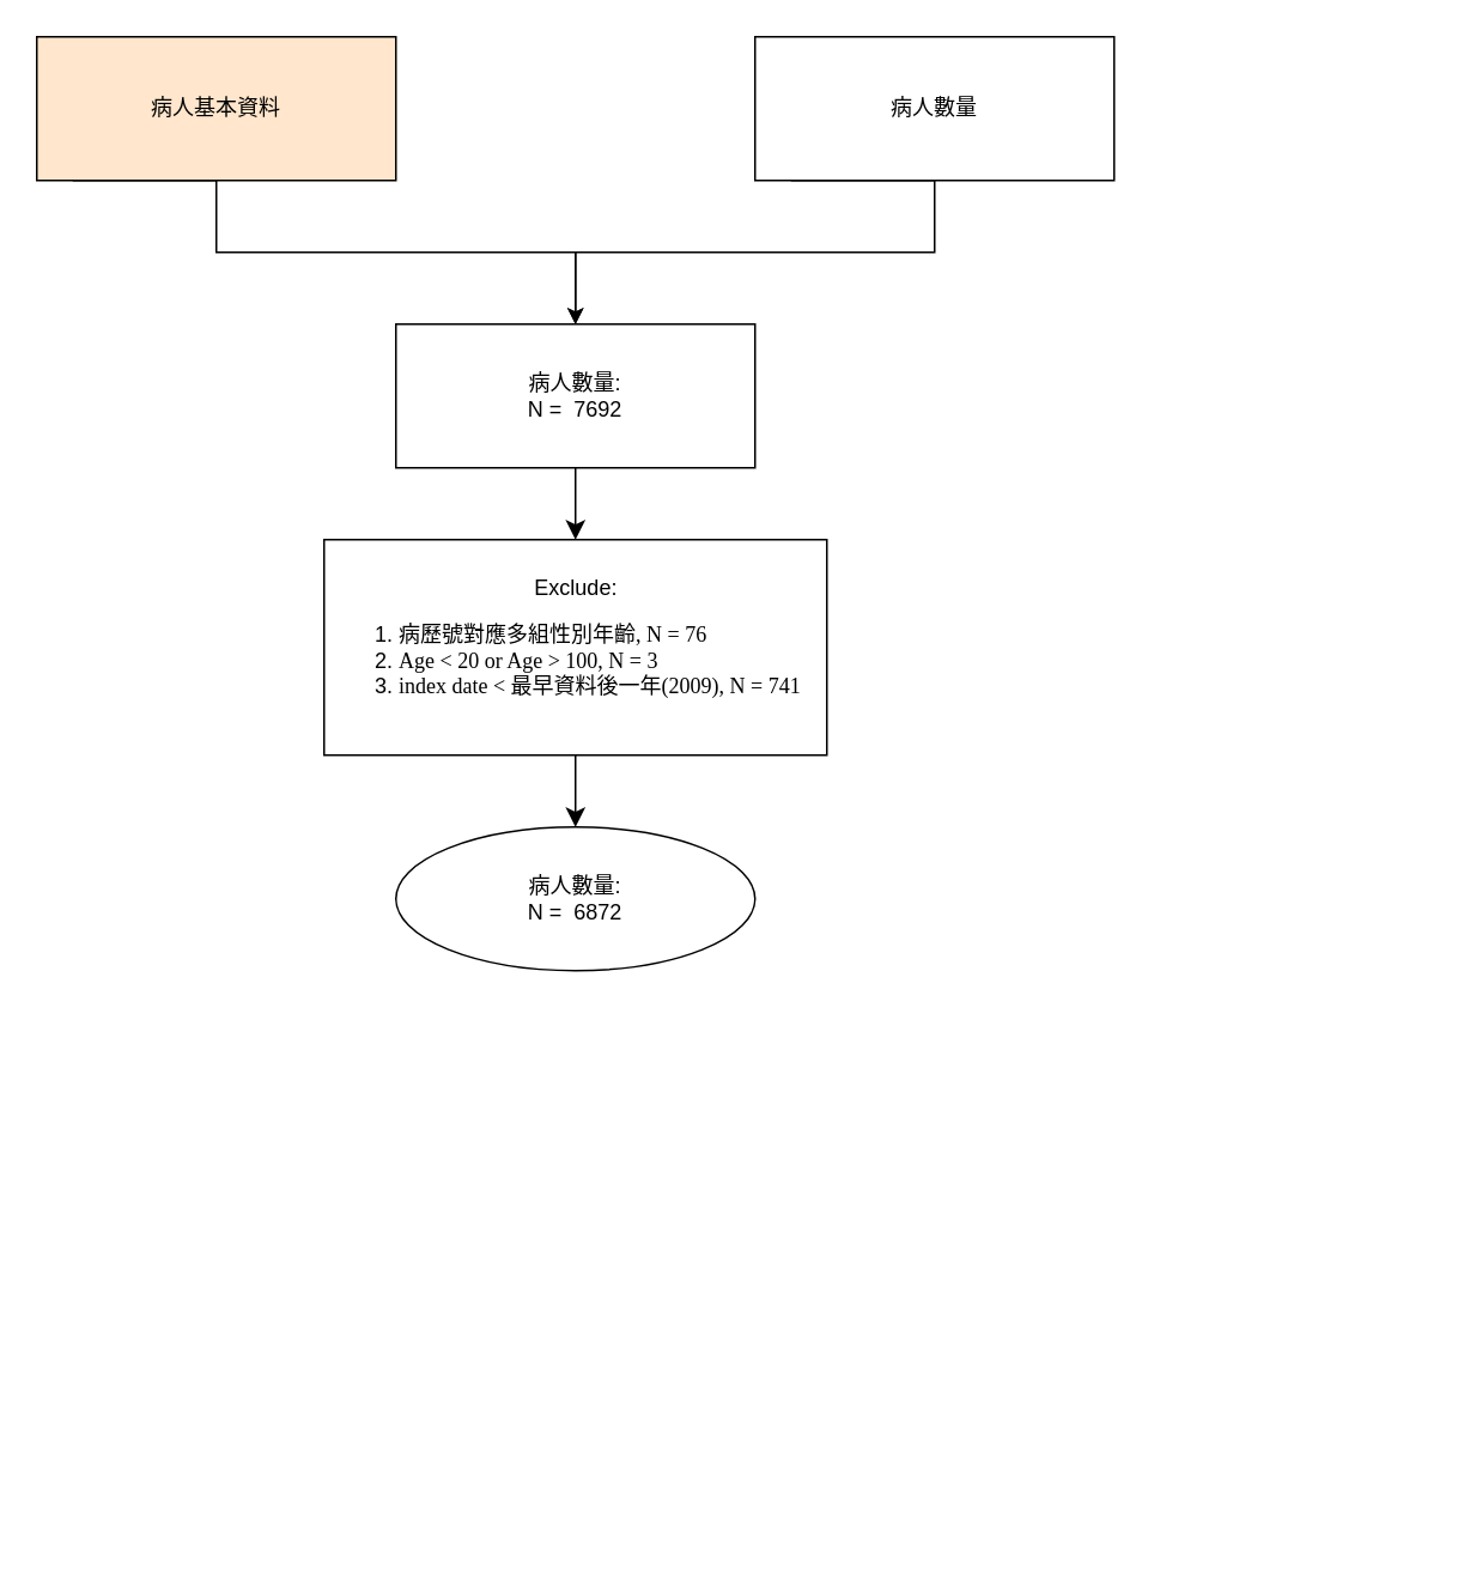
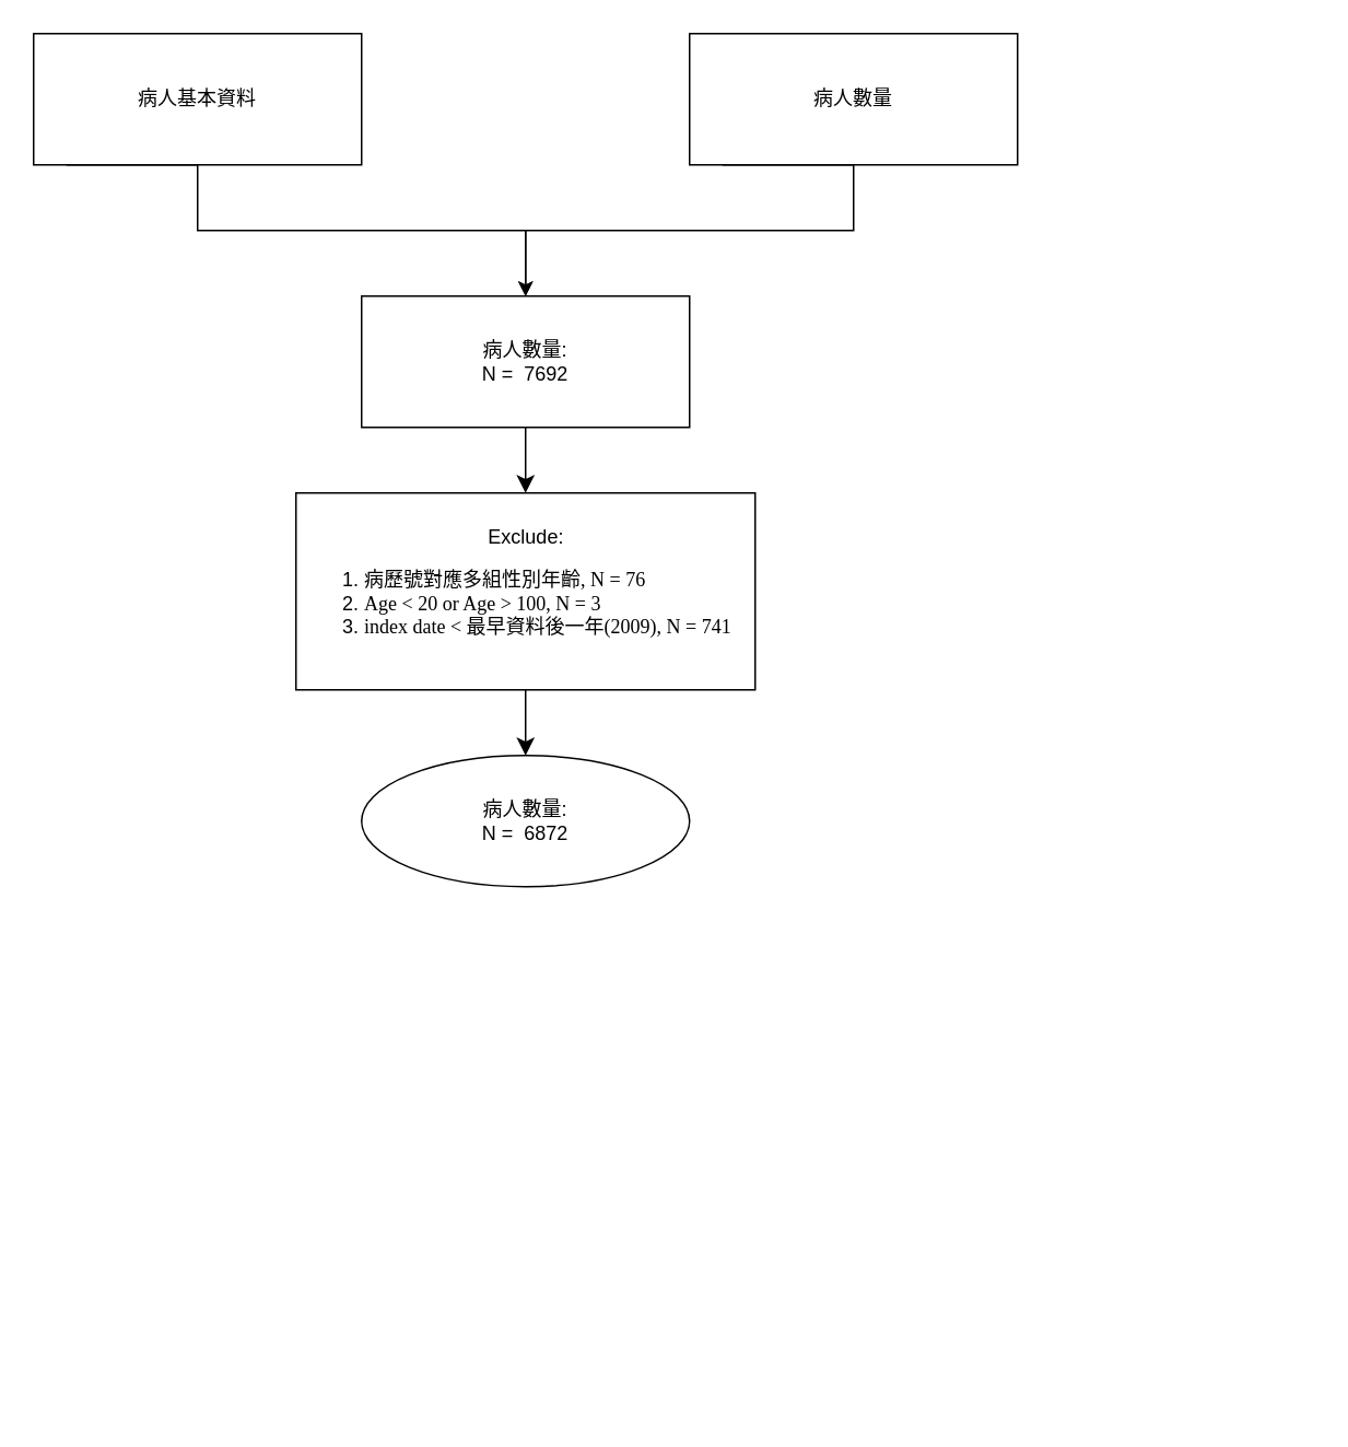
- <mxCell id="3" value="病人基本資料" style="rounded=0;whiteSpace=wrap;html=1;fillColor=#ffe6cc;" parent="1" vertex="1"><mxGeometry x="20" y="20" width="200" height="80" as="geometry" /></mxCell>
+ <mxCell id="3" value="病人基本資料" style="rounded=0;whiteSpace=wrap;html=1;" parent="1" vertex="1"><mxGeometry x="20" y="20" width="200" height="80" as="geometry" /></mxCell>
